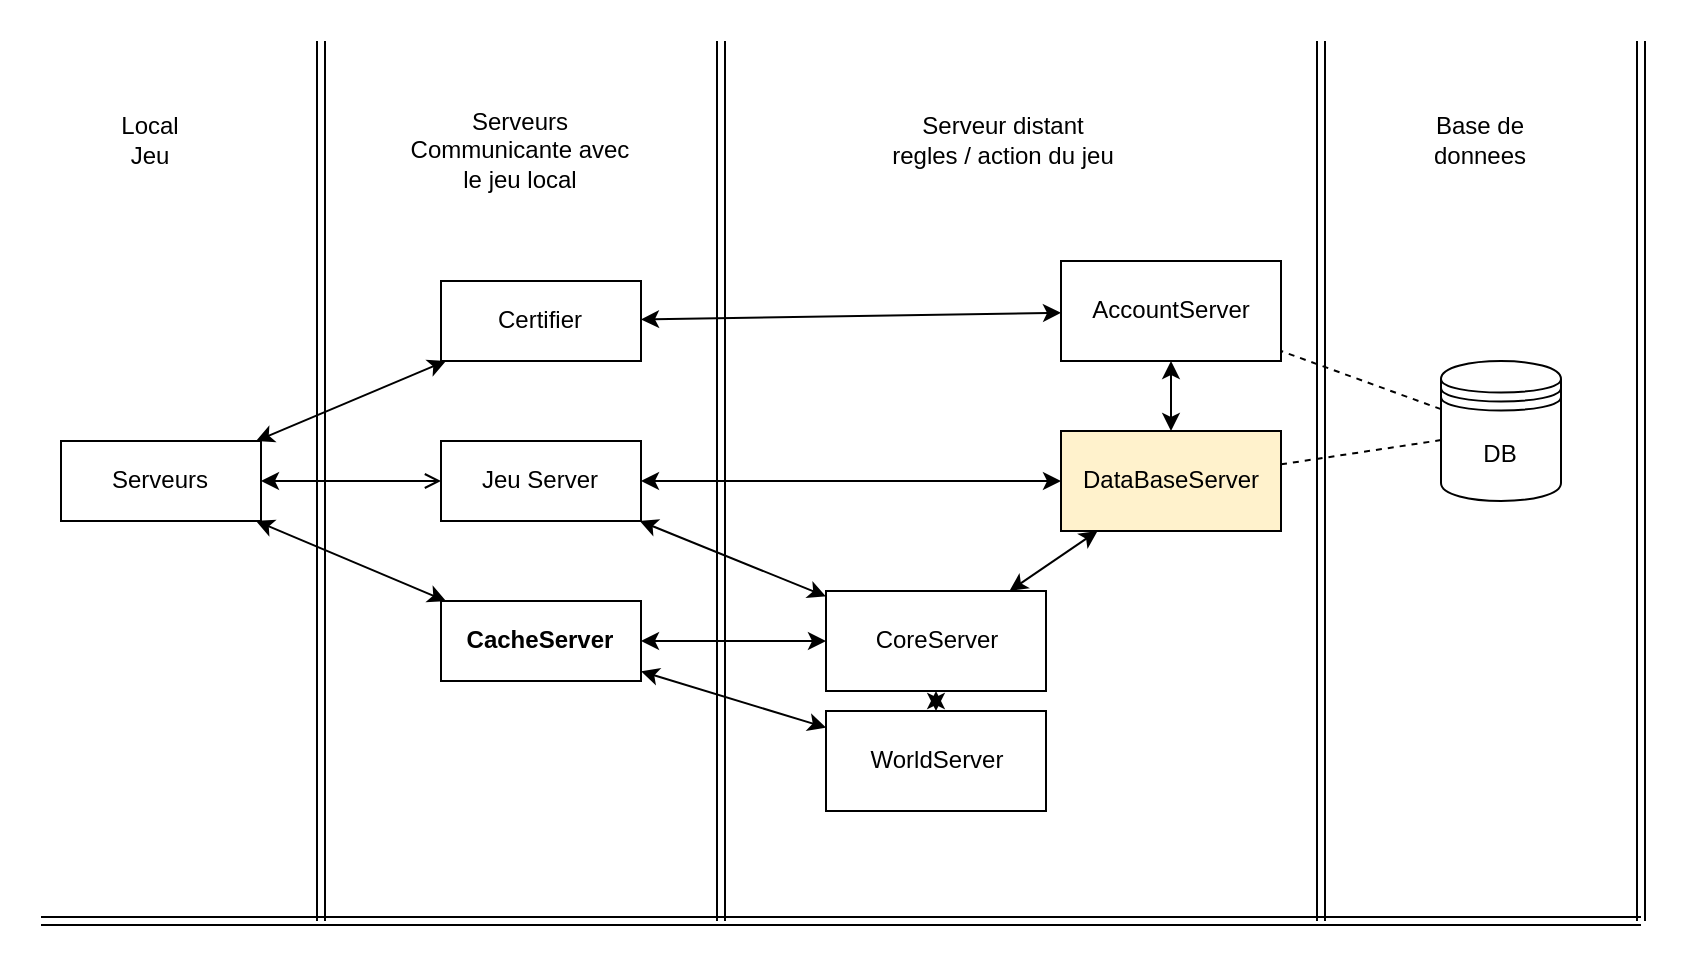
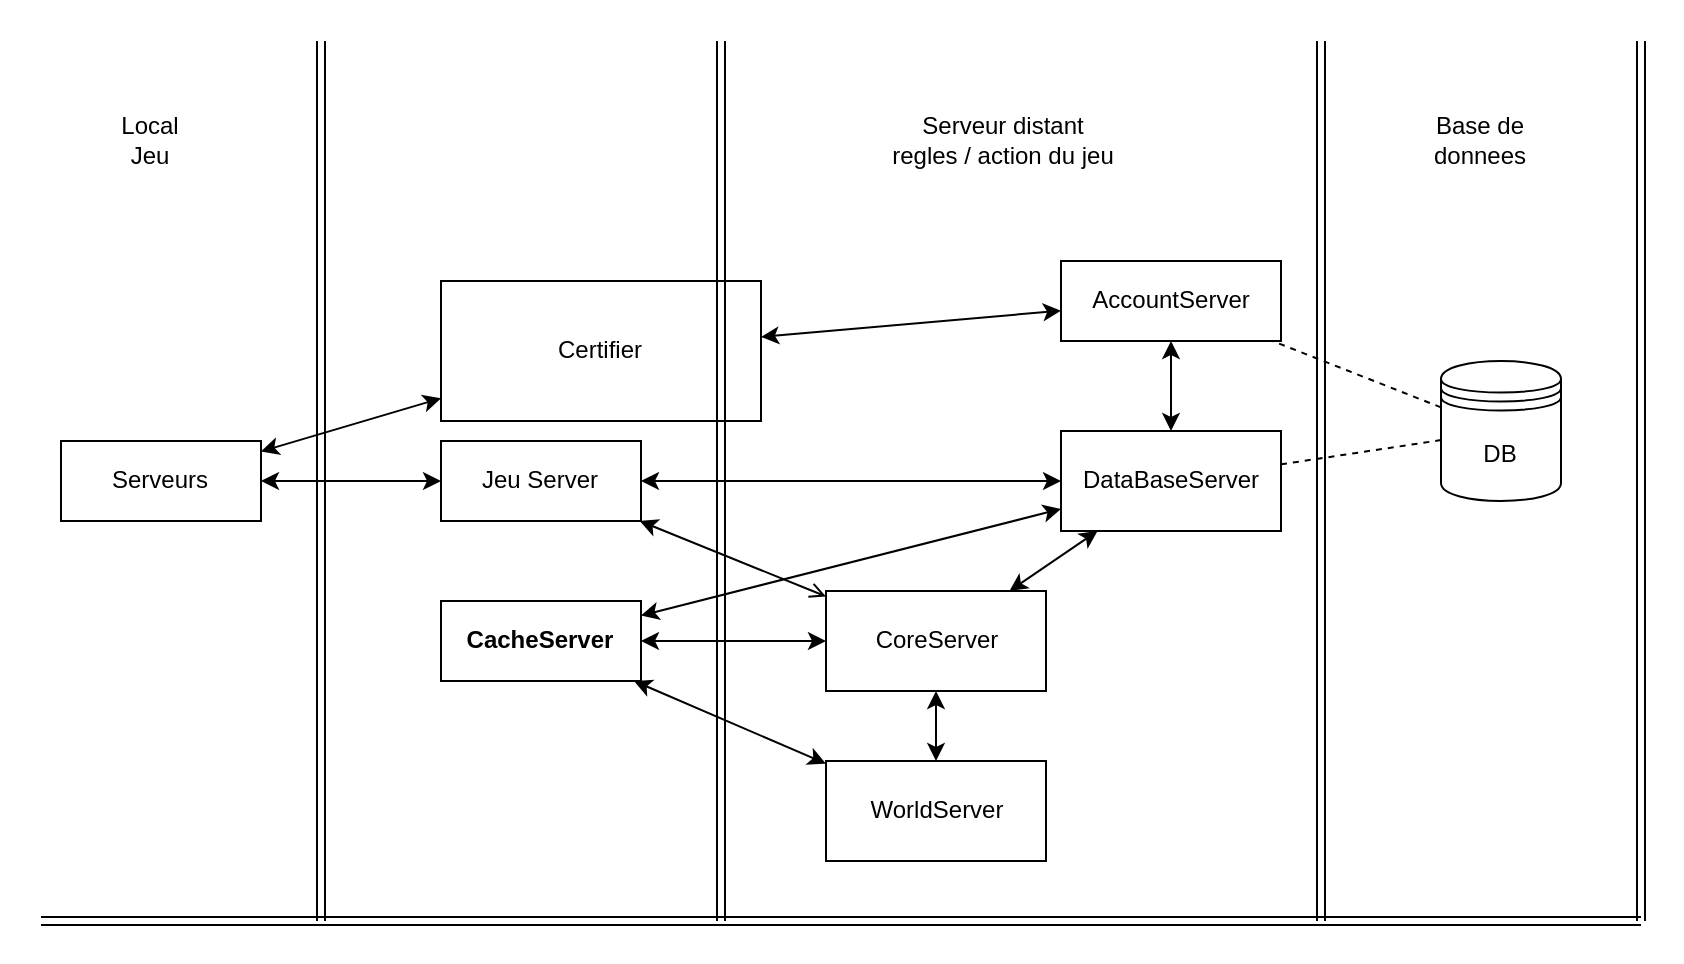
- <mxCell id="27" value="Serveurs&lt;br&gt;Communicante avec le jeu local" style="text;html=1;strokeColor=none;fillColor=none;align=center;verticalAlign=middle;whiteSpace=wrap;rounded=0;" vertex="1" parent="1"><mxGeometry x="200" y="50" width="120" height="50" as="geometry" /></mxCell>
- <mxCell id="12" value="AccountServer" style="html=1;" vertex="1" parent="1"><mxGeometry x="530" y="130" width="110" height="50" as="geometry" /></mxCell>
+ <mxCell id="12" value="AccountServer" style="html=1;" vertex="1" parent="1"><mxGeometry x="530" y="130" width="110" height="40" as="geometry" /></mxCell>
- <mxCell id="3" value="Certifier" style="whiteSpace=wrap;html=1;align=center;" parent="1" vertex="1"><mxGeometry x="220" y="140" width="100" height="40" as="geometry" /></mxCell>
+ <mxCell id="3" value="Certifier" style="whiteSpace=wrap;html=1;align=center;" parent="1" vertex="1"><mxGeometry x="220" y="140" width="160" height="70" as="geometry" /></mxCell>
- <mxCell id="7" value="" style="endArrow=open;startArrow=classic;html=1;" parent="1" source="2" target="5" edge="1"><mxGeometry width="50" height="50" relative="1" as="geometry"><mxPoint x="122.5" y="240" as="sourcePoint" /><mxPoint x="172.5" y="460" as="targetPoint" /></mxGeometry></mxCell>
+ <mxCell id="7" value="" style="endArrow=classic;startArrow=classic;html=1;" parent="1" source="2" target="5" edge="1"><mxGeometry width="50" height="50" relative="1" as="geometry"><mxPoint x="122.5" y="240" as="sourcePoint" /><mxPoint x="172.5" y="460" as="targetPoint" /></mxGeometry></mxCell>
- <mxCell id="11" value="DataBaseServer" style="html=1;fillColor=#fff2cc;" vertex="1" parent="1"><mxGeometry x="530" y="215" width="110" height="50" as="geometry" /></mxCell>
+ <mxCell id="11" value="DataBaseServer" style="html=1;" vertex="1" parent="1"><mxGeometry x="530" y="215" width="110" height="50" as="geometry" /></mxCell>
- <mxCell id="8" value="" style="endArrow=classic;startArrow=classic;html=1;" parent="1" source="4" target="2" edge="1"><mxGeometry width="50" height="50" relative="1" as="geometry"><mxPoint x="152.5" y="390" as="sourcePoint" /><mxPoint x="110" y="260" as="targetPoint" /></mxGeometry></mxCell>
+ <mxCell id="8" value="" style="endArrow=classic;startArrow=classic;html=1;" parent="1" source="4" target="11" edge="1"><mxGeometry width="50" height="50" relative="1" as="geometry"><mxPoint x="152.5" y="390" as="sourcePoint" /><mxPoint x="110" y="260" as="targetPoint" /></mxGeometry></mxCell>
- <mxCell id="17" value="" style="endArrow=classic;startArrow=classic;html=1;" edge="1" parent="1" source="5" target="9"><mxGeometry width="50" height="50" relative="1" as="geometry"><mxPoint x="402.5" y="270" as="sourcePoint" /><mxPoint x="452.5" y="220" as="targetPoint" /></mxGeometry></mxCell>
+ <mxCell id="17" value="" style="endArrow=open;startArrow=classic;html=1;" edge="1" parent="1" source="5" target="9"><mxGeometry width="50" height="50" relative="1" as="geometry"><mxPoint x="402.5" y="270" as="sourcePoint" /><mxPoint x="452.5" y="220" as="targetPoint" /></mxGeometry></mxCell>
- <mxCell id="10" value="WorldServer" style="html=1;" vertex="1" parent="1"><mxGeometry x="412.5" y="355" width="110" height="50" as="geometry" /></mxCell>
+ <mxCell id="10" value="WorldServer" style="html=1;" vertex="1" parent="1"><mxGeometry x="412.5" y="380" width="110" height="50" as="geometry" /></mxCell>
